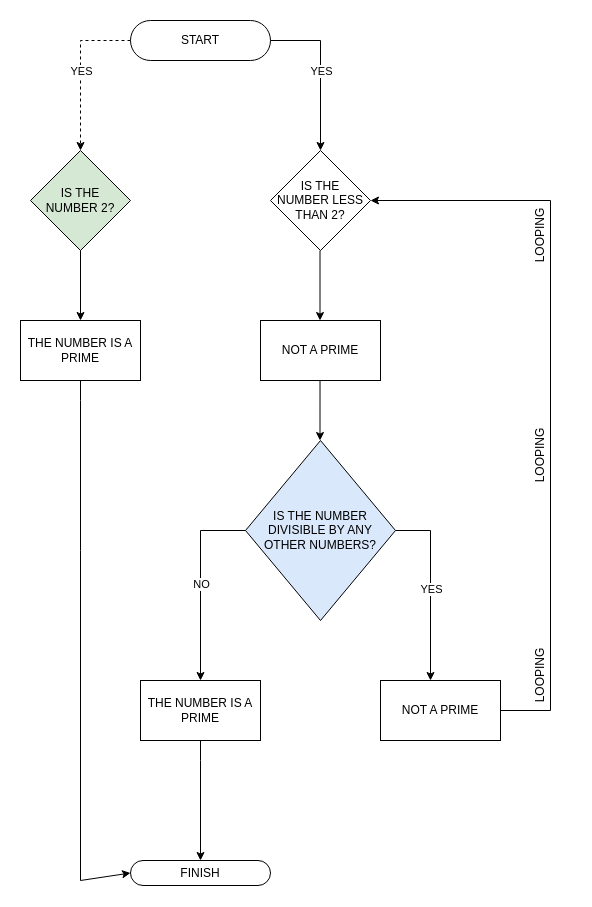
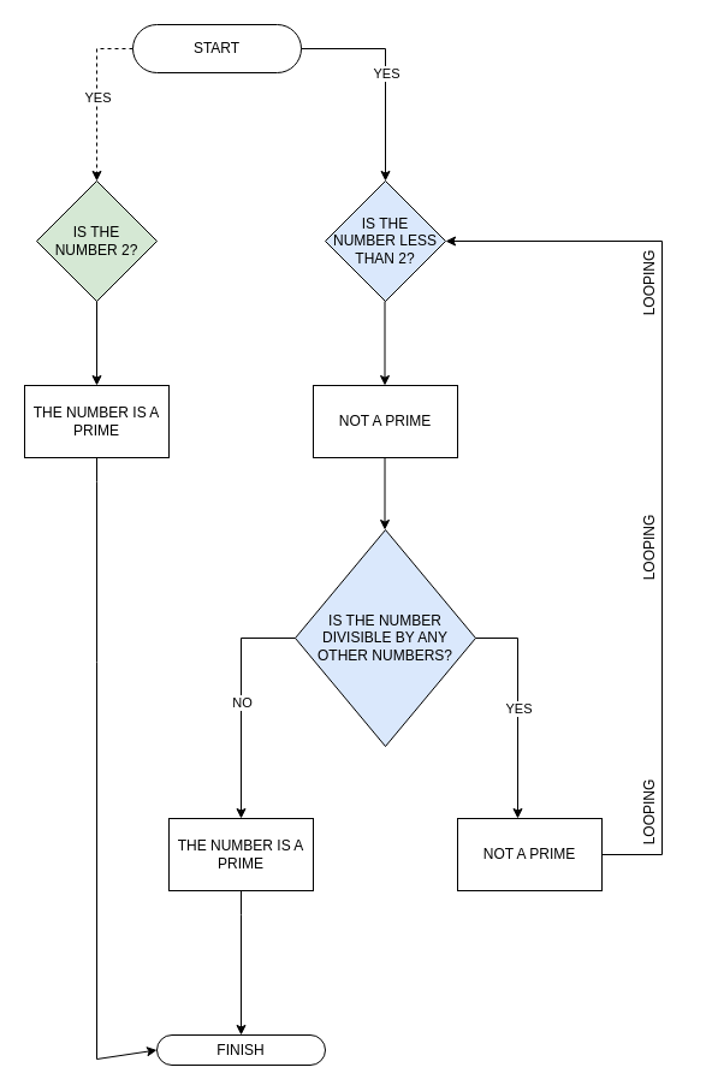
- <mxCell id="2" value="START" style="rounded=1;whiteSpace=wrap;html=1;arcSize=50;" vertex="1" parent="1"><mxGeometry x="130" y="20" width="140" height="40" as="geometry" /></mxCell>
+ <mxCell id="2" value="START" style="rounded=1;whiteSpace=wrap;html=1;arcSize=50;" vertex="1" parent="1"><mxGeometry x="110" y="20" width="140" height="40" as="geometry" /></mxCell>
- <mxCell id="4" value="IS THE&lt;br&gt;NUMBER LESS&lt;br&gt;THAN 2?" style="rhombus;whiteSpace=wrap;html=1;" vertex="1" parent="1"><mxGeometry x="270" y="150" width="100" height="100" as="geometry" /></mxCell>
+ <mxCell id="4" value="IS THE&lt;br&gt;NUMBER LESS&lt;br&gt;THAN 2?" style="rhombus;whiteSpace=wrap;html=1;fillColor=#dae8fc;" vertex="1" parent="1"><mxGeometry x="270" y="150" width="100" height="100" as="geometry" /></mxCell>
